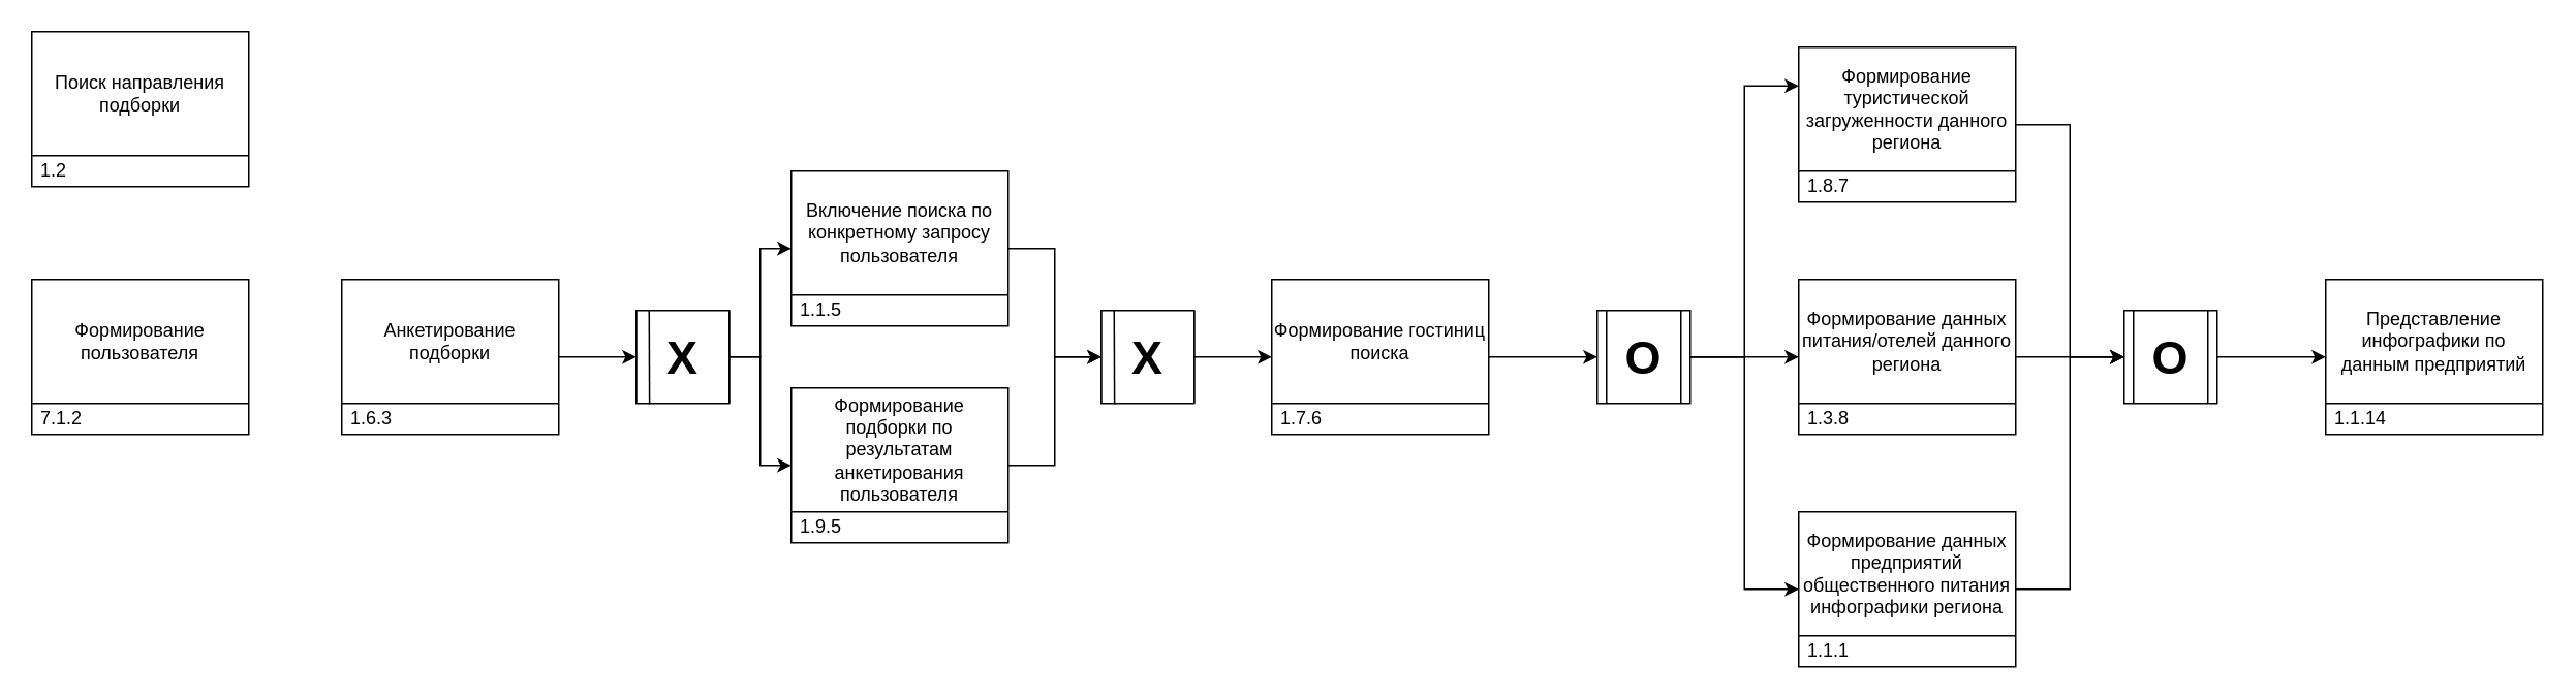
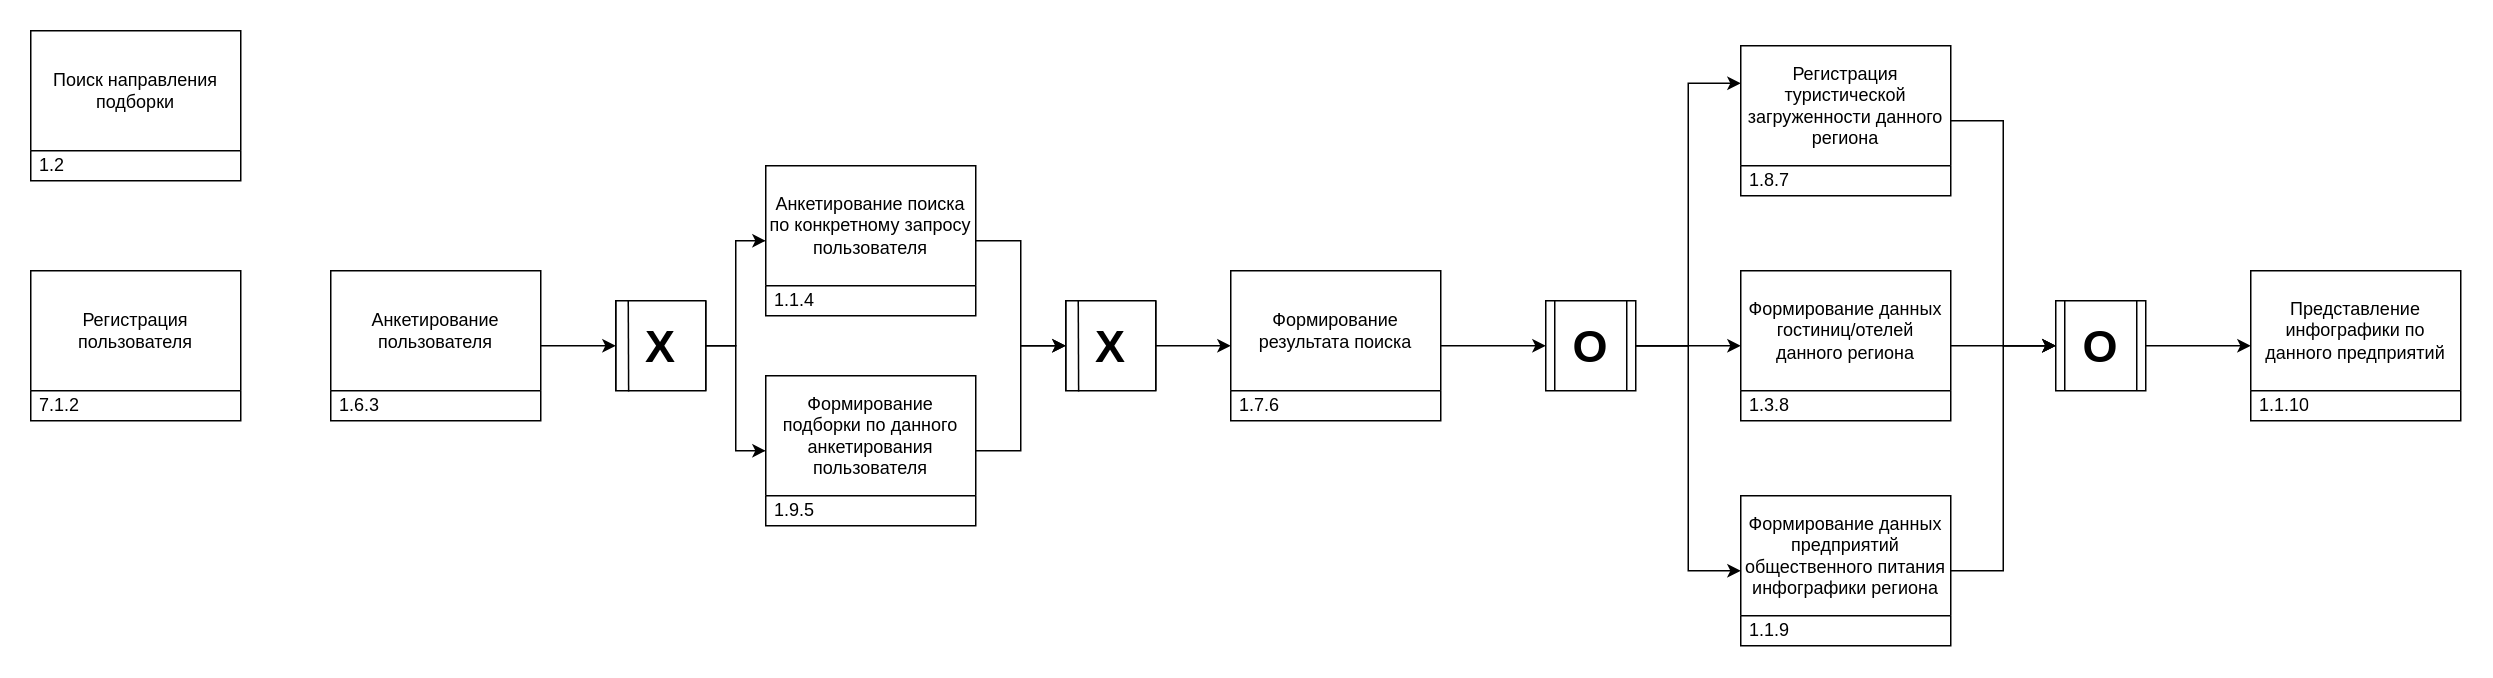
- <mxCell id="19" value="Формирование туристической загруженности данного региона" style="swimlane;fontStyle=0;childLayout=stackLayout;horizontal=1;startSize=80;horizontalStack=0;resizeParent=1;resizeParentMax=0;resizeLast=0;collapsible=1;marginBottom=0;whiteSpace=wrap;html=1;" vertex="1" parent="1"><mxGeometry x="1160" y="30" width="140" height="100" as="geometry" /></mxCell>
+ <mxCell id="19" value="Регистрация туристической загруженности данного региона" style="swimlane;fontStyle=0;childLayout=stackLayout;horizontal=1;startSize=80;horizontalStack=0;resizeParent=1;resizeParentMax=0;resizeLast=0;collapsible=1;marginBottom=0;whiteSpace=wrap;html=1;" vertex="1" parent="1"><mxGeometry x="1160" y="30" width="140" height="100" as="geometry" /></mxCell>
- <mxCell id="7" value="Включение поиска по конкретному запросу пользователя" style="swimlane;fontStyle=0;childLayout=stackLayout;horizontal=1;startSize=80;horizontalStack=0;resizeParent=1;resizeParentMax=0;resizeLast=0;collapsible=1;marginBottom=0;whiteSpace=wrap;html=1;" vertex="1" parent="1"><mxGeometry x="510" y="110" width="140" height="100" as="geometry" /></mxCell>
+ <mxCell id="7" value="Анкетирование поиска по конкретному запросу пользователя" style="swimlane;fontStyle=0;childLayout=stackLayout;horizontal=1;startSize=80;horizontalStack=0;resizeParent=1;resizeParentMax=0;resizeLast=0;collapsible=1;marginBottom=0;whiteSpace=wrap;html=1;" vertex="1" parent="1"><mxGeometry x="510" y="110" width="140" height="100" as="geometry" /></mxCell>
- <mxCell id="8" value="1.1.5" style="text;strokeColor=none;fillColor=none;align=left;verticalAlign=middle;spacingLeft=4;spacingRight=4;overflow=hidden;points=[[0,0.5],[1,0.5]];portConstraint=eastwest;rotatable=0;whiteSpace=wrap;html=1;" vertex="1" parent="7"><mxGeometry y="80" width="140" height="20" as="geometry" /></mxCell>
+ <mxCell id="8" value="1.1.4" style="text;strokeColor=none;fillColor=none;align=left;verticalAlign=middle;spacingLeft=4;spacingRight=4;overflow=hidden;points=[[0,0.5],[1,0.5]];portConstraint=eastwest;rotatable=0;whiteSpace=wrap;html=1;" vertex="1" parent="7"><mxGeometry y="80" width="140" height="20" as="geometry" /></mxCell>
- <mxCell id="4" value="Формирование пользователя" style="swimlane;fontStyle=0;childLayout=stackLayout;horizontal=1;startSize=80;horizontalStack=0;resizeParent=1;resizeParentMax=0;resizeLast=0;collapsible=1;marginBottom=0;whiteSpace=wrap;html=1;" vertex="1" parent="1"><mxGeometry x="20" y="180" width="140" height="100" as="geometry" /></mxCell>
+ <mxCell id="4" value="Регистрация пользователя" style="swimlane;fontStyle=0;childLayout=stackLayout;horizontal=1;startSize=80;horizontalStack=0;resizeParent=1;resizeParentMax=0;resizeLast=0;collapsible=1;marginBottom=0;whiteSpace=wrap;html=1;" vertex="1" parent="1"><mxGeometry x="20" y="180" width="140" height="100" as="geometry" /></mxCell>
- <mxCell id="13" value="Анкетирование подборки" style="swimlane;fontStyle=0;childLayout=stackLayout;horizontal=1;startSize=80;horizontalStack=0;resizeParent=1;resizeParentMax=0;resizeLast=0;collapsible=1;marginBottom=0;whiteSpace=wrap;html=1;" vertex="1" parent="1"><mxGeometry x="220" y="180" width="140" height="100" as="geometry" /></mxCell>
+ <mxCell id="13" value="Анкетирование пользователя" style="swimlane;fontStyle=0;childLayout=stackLayout;horizontal=1;startSize=80;horizontalStack=0;resizeParent=1;resizeParentMax=0;resizeLast=0;collapsible=1;marginBottom=0;whiteSpace=wrap;html=1;" vertex="1" parent="1"><mxGeometry x="220" y="180" width="140" height="100" as="geometry" /></mxCell>
- <mxCell id="16" value="Формирование гостиниц поиска" style="swimlane;fontStyle=0;childLayout=stackLayout;horizontal=1;startSize=80;horizontalStack=0;resizeParent=1;resizeParentMax=0;resizeLast=0;collapsible=1;marginBottom=0;whiteSpace=wrap;html=1;" vertex="1" parent="1"><mxGeometry x="820" y="180" width="140" height="100" as="geometry" /></mxCell>
+ <mxCell id="16" value="Формирование результата поиска" style="swimlane;fontStyle=0;childLayout=stackLayout;horizontal=1;startSize=80;horizontalStack=0;resizeParent=1;resizeParentMax=0;resizeLast=0;collapsible=1;marginBottom=0;whiteSpace=wrap;html=1;" vertex="1" parent="1"><mxGeometry x="820" y="180" width="140" height="100" as="geometry" /></mxCell>
- <mxCell id="22" value="Формирование данных питания/отелей данного региона" style="swimlane;fontStyle=0;childLayout=stackLayout;horizontal=1;startSize=80;horizontalStack=0;resizeParent=1;resizeParentMax=0;resizeLast=0;collapsible=1;marginBottom=0;whiteSpace=wrap;html=1;" vertex="1" parent="1"><mxGeometry x="1160" y="180" width="140" height="100" as="geometry" /></mxCell>
+ <mxCell id="22" value="Формирование данных гостиниц/отелей данного региона" style="swimlane;fontStyle=0;childLayout=stackLayout;horizontal=1;startSize=80;horizontalStack=0;resizeParent=1;resizeParentMax=0;resizeLast=0;collapsible=1;marginBottom=0;whiteSpace=wrap;html=1;" vertex="1" parent="1"><mxGeometry x="1160" y="180" width="140" height="100" as="geometry" /></mxCell>
- <mxCell id="39" value="Представление инфографики по данным предприятий" style="swimlane;fontStyle=0;childLayout=stackLayout;horizontal=1;startSize=80;horizontalStack=0;resizeParent=1;resizeParentMax=0;resizeLast=0;collapsible=1;marginBottom=0;whiteSpace=wrap;html=1;" vertex="1" parent="1"><mxGeometry x="1500" y="180" width="140" height="100" as="geometry" /></mxCell>
+ <mxCell id="39" value="Представление инфографики по данного предприятий" style="swimlane;fontStyle=0;childLayout=stackLayout;horizontal=1;startSize=80;horizontalStack=0;resizeParent=1;resizeParentMax=0;resizeLast=0;collapsible=1;marginBottom=0;whiteSpace=wrap;html=1;" vertex="1" parent="1"><mxGeometry x="1500" y="180" width="140" height="100" as="geometry" /></mxCell>
- <mxCell id="40" value="1.1.14" style="text;strokeColor=none;fillColor=none;align=left;verticalAlign=middle;spacingLeft=4;spacingRight=4;overflow=hidden;points=[[0,0.5],[1,0.5]];portConstraint=eastwest;rotatable=0;whiteSpace=wrap;html=1;" vertex="1" parent="39"><mxGeometry y="80" width="140" height="20" as="geometry" /></mxCell>
+ <mxCell id="40" value="1.1.10" style="text;strokeColor=none;fillColor=none;align=left;verticalAlign=middle;spacingLeft=4;spacingRight=4;overflow=hidden;points=[[0,0.5],[1,0.5]];portConstraint=eastwest;rotatable=0;whiteSpace=wrap;html=1;" vertex="1" parent="39"><mxGeometry y="80" width="140" height="20" as="geometry" /></mxCell>
- <mxCell id="10" value="Формирование подборки по результатам анкетирования пользователя" style="swimlane;fontStyle=0;childLayout=stackLayout;horizontal=1;startSize=80;horizontalStack=0;resizeParent=1;resizeParentMax=0;resizeLast=0;collapsible=1;marginBottom=0;whiteSpace=wrap;html=1;" vertex="1" parent="1"><mxGeometry x="510" y="250" width="140" height="100" as="geometry" /></mxCell>
+ <mxCell id="10" value="Формирование подборки по данного анкетирования пользователя" style="swimlane;fontStyle=0;childLayout=stackLayout;horizontal=1;startSize=80;horizontalStack=0;resizeParent=1;resizeParentMax=0;resizeLast=0;collapsible=1;marginBottom=0;whiteSpace=wrap;html=1;" vertex="1" parent="1"><mxGeometry x="510" y="250" width="140" height="100" as="geometry" /></mxCell>
- <mxCell id="26" value="1.1.1" style="text;strokeColor=none;fillColor=none;align=left;verticalAlign=middle;spacingLeft=4;spacingRight=4;overflow=hidden;points=[[0,0.5],[1,0.5]];portConstraint=eastwest;rotatable=0;whiteSpace=wrap;html=1;" vertex="1" parent="25"><mxGeometry y="80" width="140" height="20" as="geometry" /></mxCell>
+ <mxCell id="26" value="1.1.9" style="text;strokeColor=none;fillColor=none;align=left;verticalAlign=middle;spacingLeft=4;spacingRight=4;overflow=hidden;points=[[0,0.5],[1,0.5]];portConstraint=eastwest;rotatable=0;whiteSpace=wrap;html=1;" vertex="1" parent="25"><mxGeometry y="80" width="140" height="20" as="geometry" /></mxCell>
